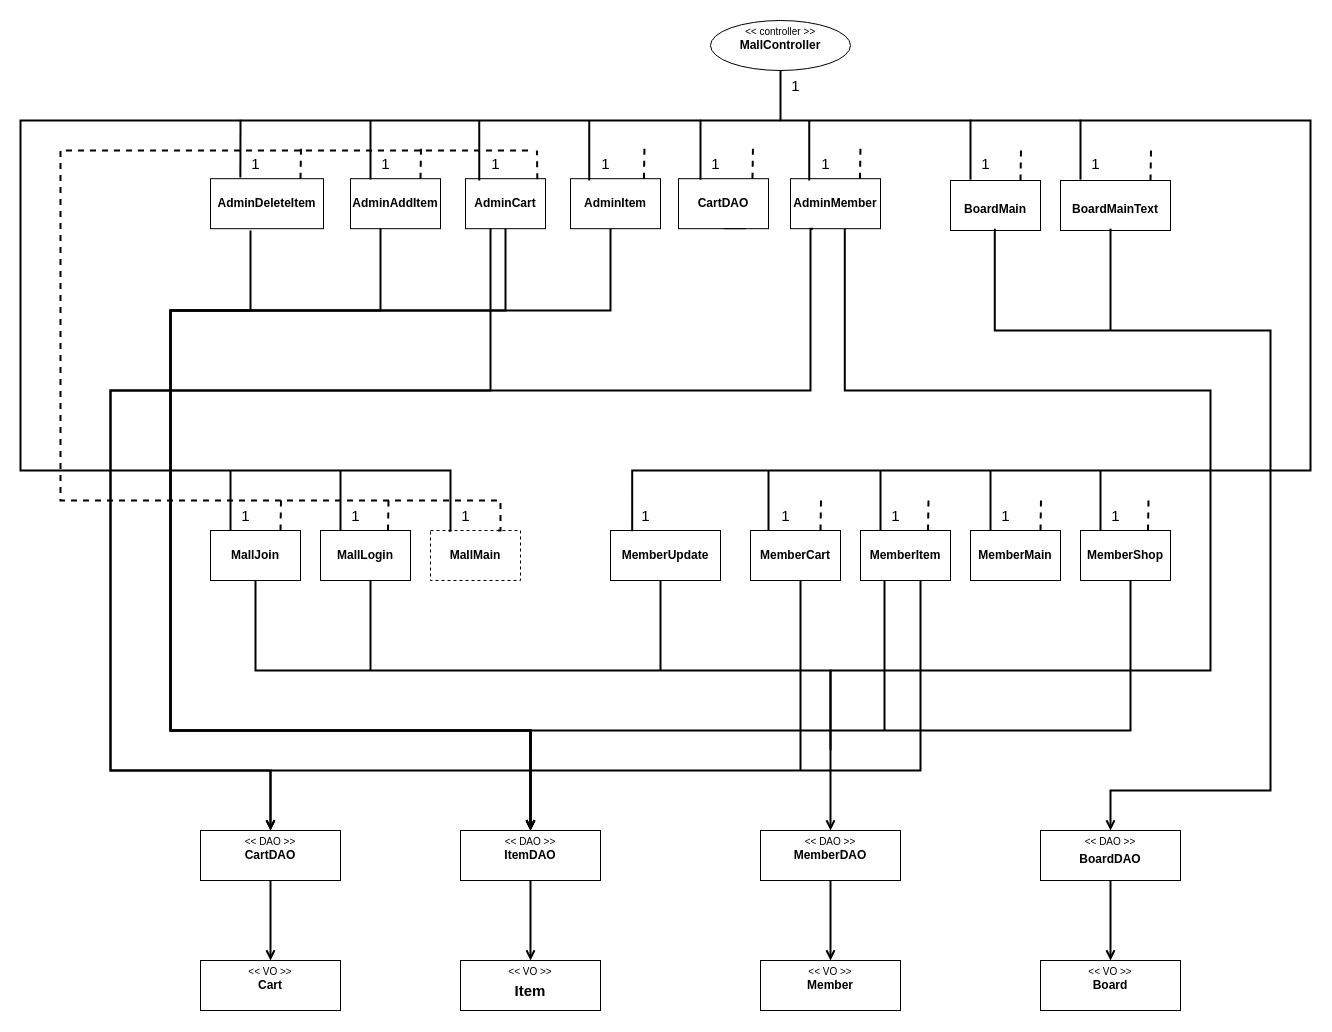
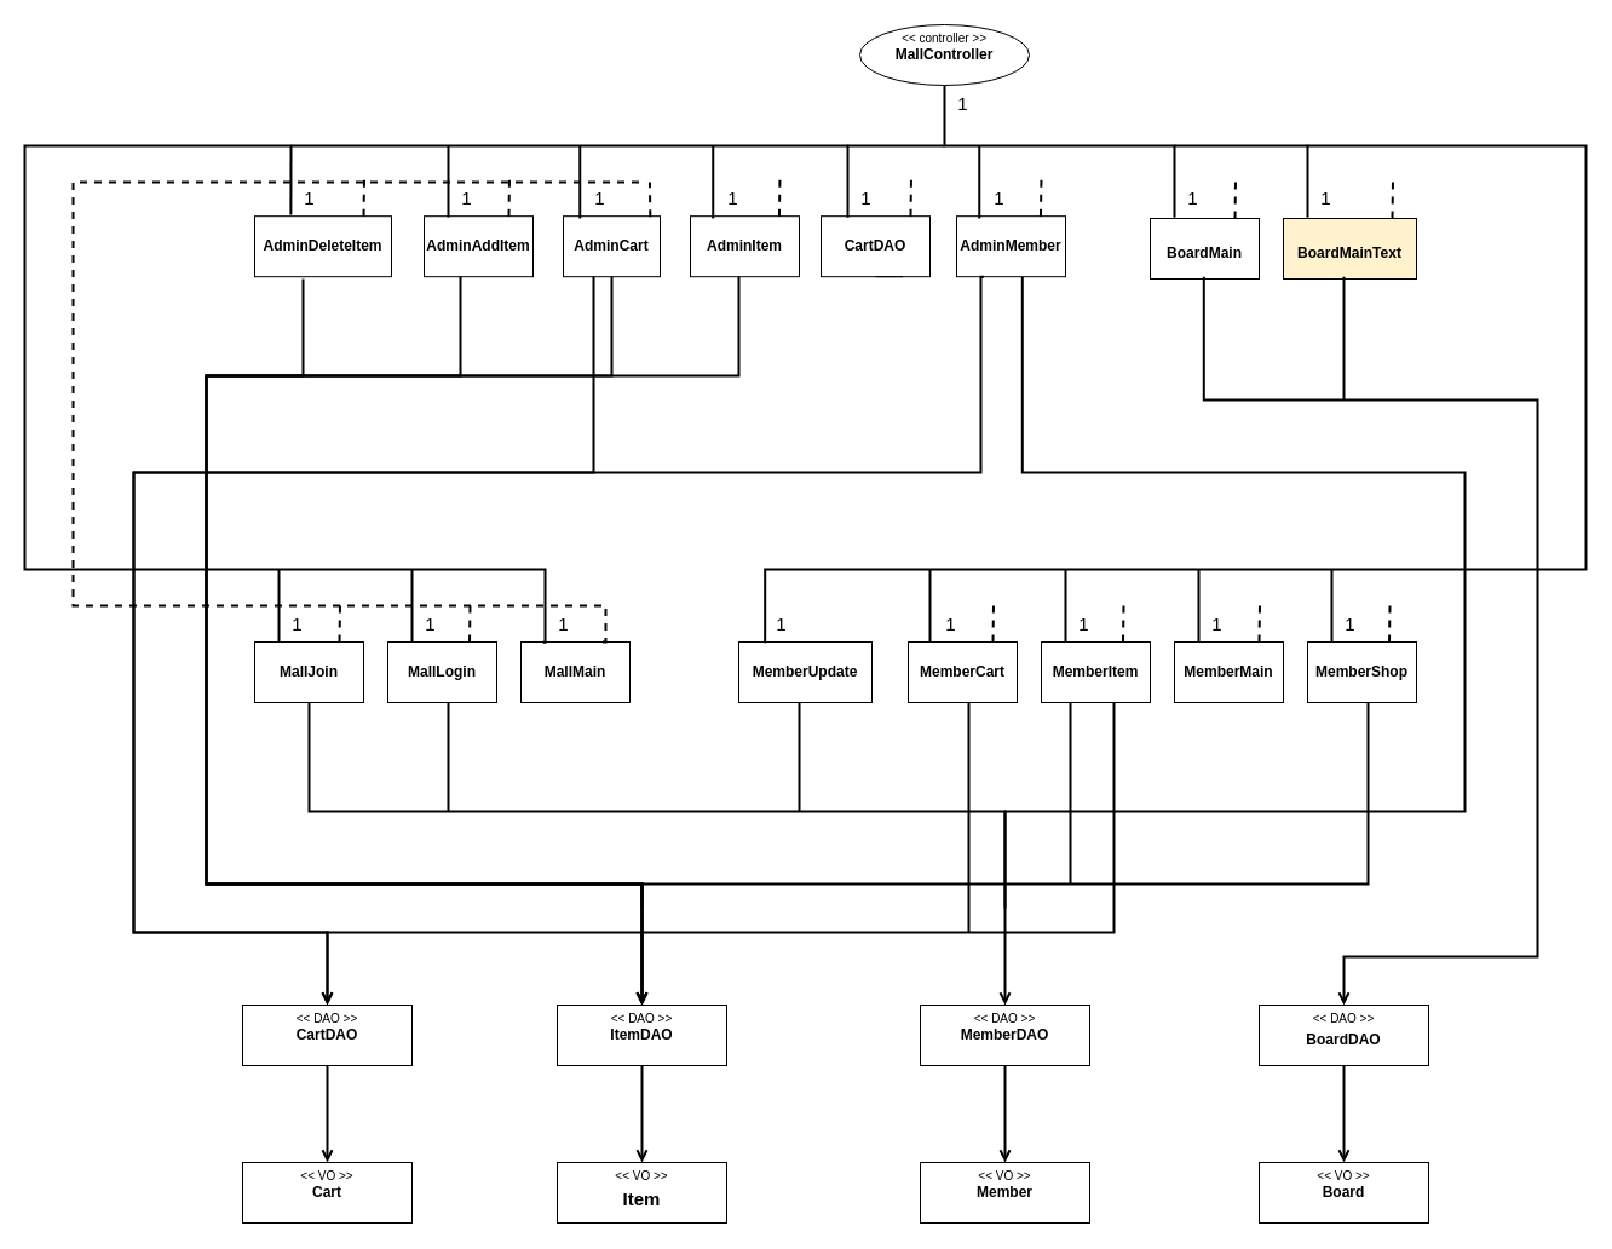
- <mxCell id="27" value="&lt;p style=&quot;margin:0px;margin-top:4px;text-align:center;&quot;&gt;&lt;b style=&quot;background-color: initial;&quot;&gt;&lt;br&gt;&lt;/b&gt;&lt;/p&gt;&lt;p style=&quot;margin:0px;margin-top:4px;text-align:center;&quot;&gt;&lt;b style=&quot;background-color: initial;&quot;&gt;BoardMainText&lt;/b&gt;&lt;br&gt;&lt;/p&gt;" style="verticalAlign=top;align=left;overflow=fill;fontSize=12;fontFamily=Helvetica;html=1;" vertex="1" parent="1"><mxGeometry x="1060" y="180" width="110" height="50" as="geometry" /></mxCell>
+ <mxCell id="27" value="&lt;p style=&quot;margin:0px;margin-top:4px;text-align:center;&quot;&gt;&lt;b style=&quot;background-color: initial;&quot;&gt;&lt;br&gt;&lt;/b&gt;&lt;/p&gt;&lt;p style=&quot;margin:0px;margin-top:4px;text-align:center;&quot;&gt;&lt;b style=&quot;background-color: initial;&quot;&gt;BoardMainText&lt;/b&gt;&lt;br&gt;&lt;/p&gt;" style="verticalAlign=top;align=left;overflow=fill;fontSize=12;fontFamily=Helvetica;html=1;fillColor=#fff2cc;" vertex="1" parent="1"><mxGeometry x="1060" y="180" width="110" height="50" as="geometry" /></mxCell>
- <mxCell id="12" value="&lt;p style=&quot;margin:0px;margin-top:4px;text-align:center;&quot;&gt;&lt;br&gt;&lt;b&gt;MallMain&lt;/b&gt;&lt;/p&gt;&lt;p style=&quot;margin:0px;margin-left:4px;&quot;&gt;&lt;br&gt;&lt;/p&gt;" style="verticalAlign=top;align=left;overflow=fill;fontSize=12;fontFamily=Helvetica;html=1;dashed=1;" parent="1" vertex="1"><mxGeometry x="430" y="530" width="90" height="50" as="geometry" /></mxCell>
+ <mxCell id="12" value="&lt;p style=&quot;margin:0px;margin-top:4px;text-align:center;&quot;&gt;&lt;br&gt;&lt;b&gt;MallMain&lt;/b&gt;&lt;/p&gt;&lt;p style=&quot;margin:0px;margin-left:4px;&quot;&gt;&lt;br&gt;&lt;/p&gt;" style="verticalAlign=top;align=left;overflow=fill;fontSize=12;fontFamily=Helvetica;html=1;" parent="1" vertex="1"><mxGeometry x="430" y="530" width="90" height="50" as="geometry" /></mxCell>
